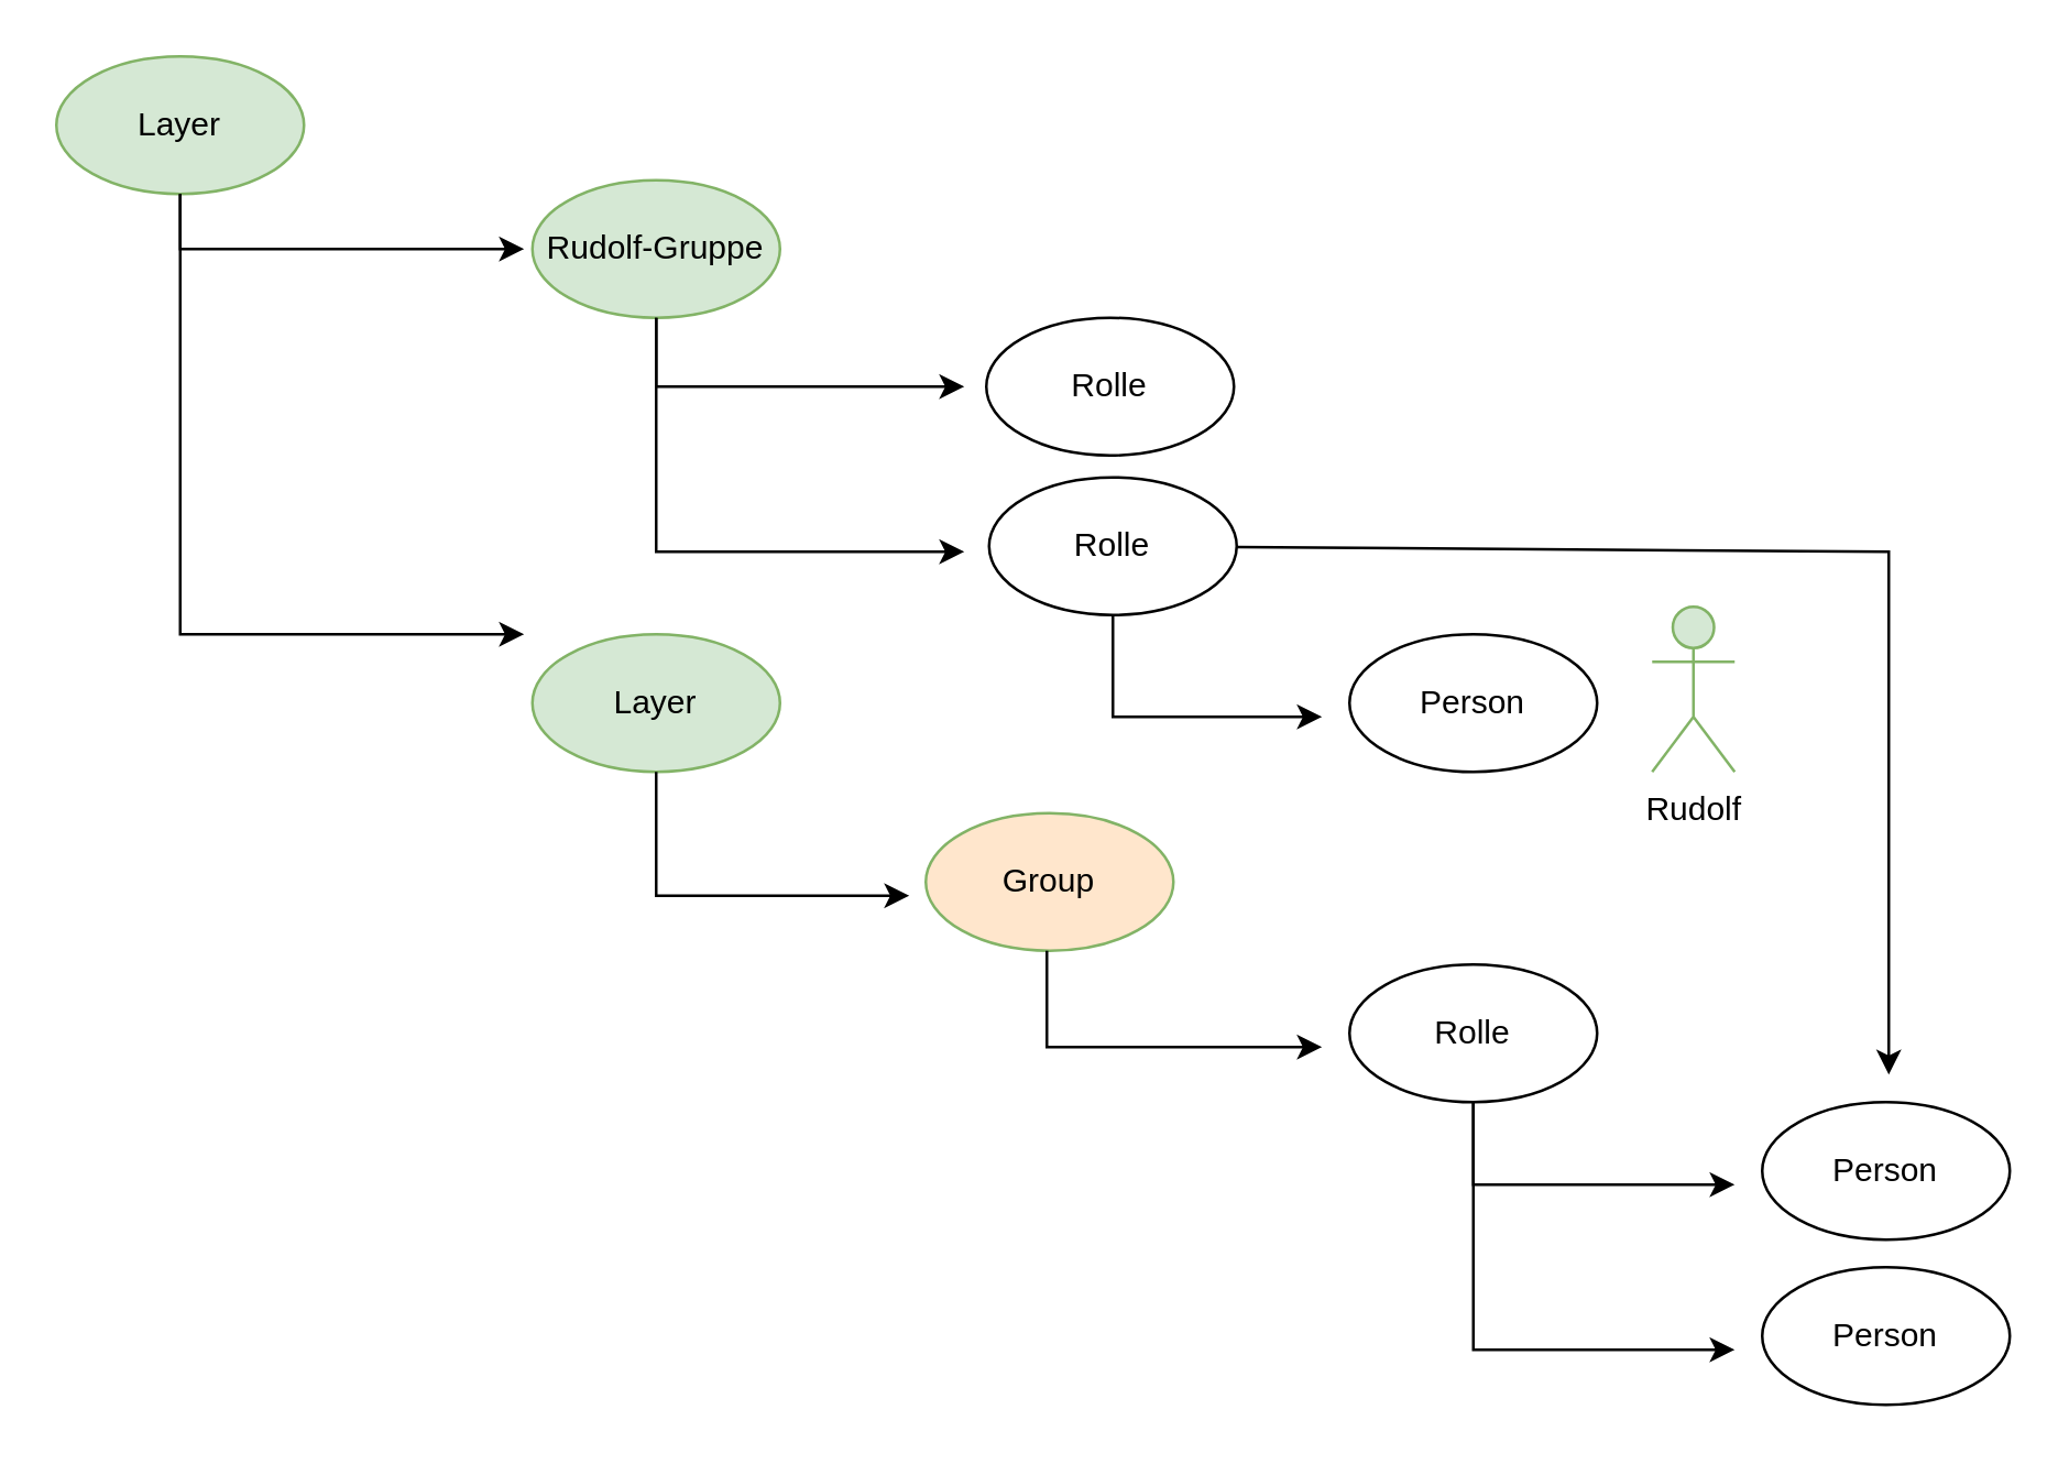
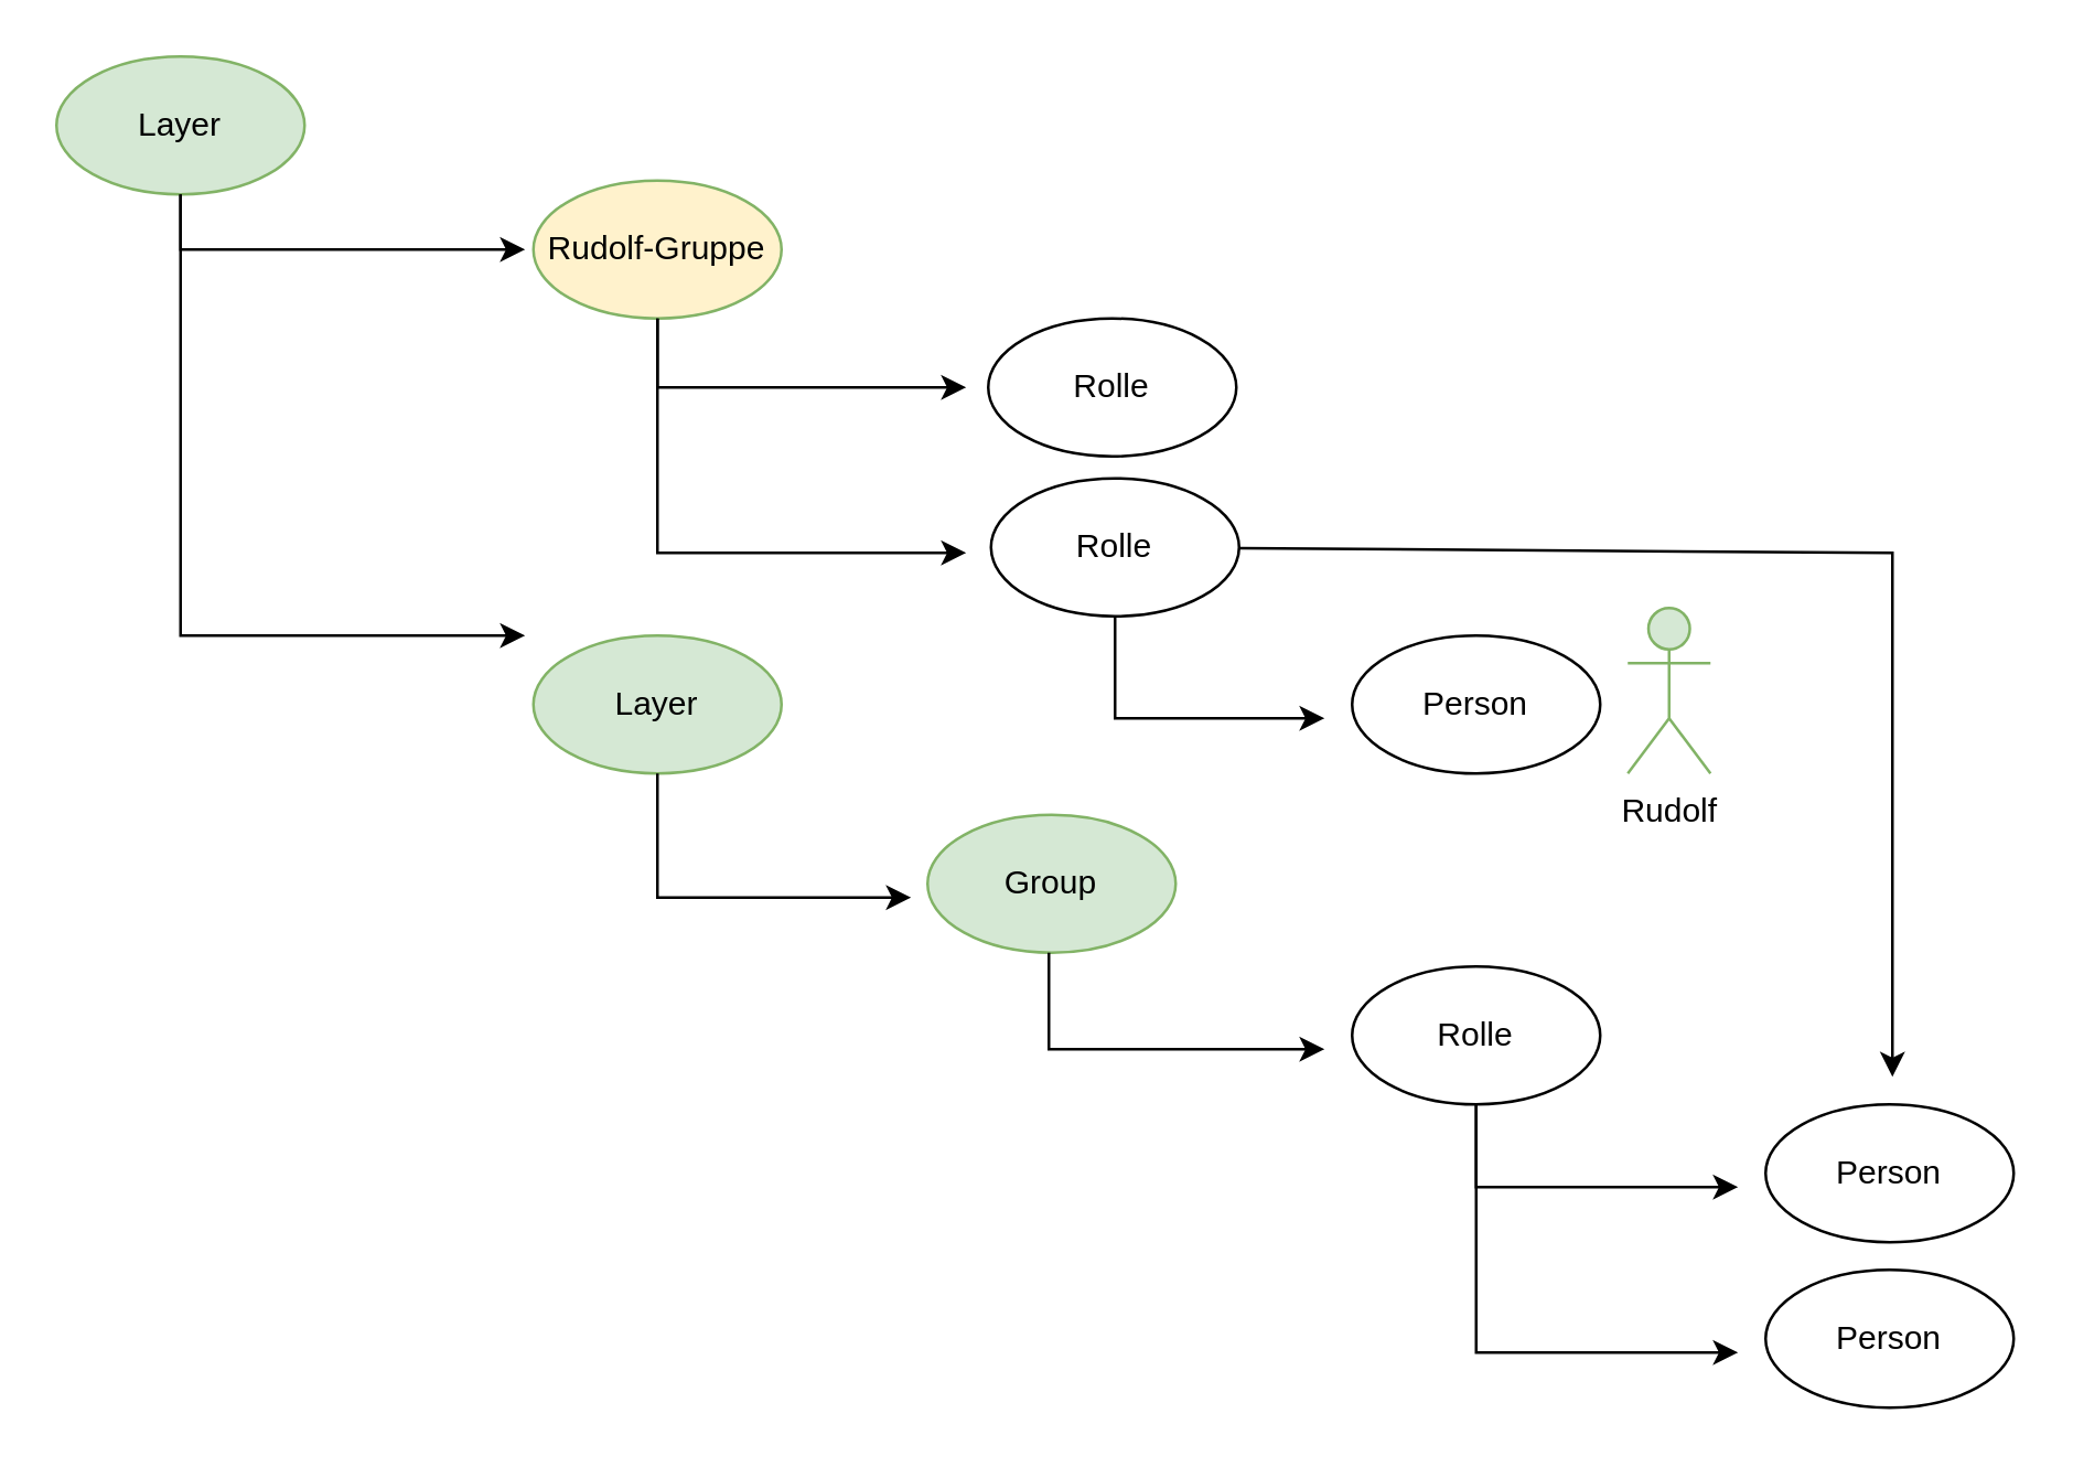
- <mxCell id="4" value="Rudolf-Gruppe" style="ellipse;whiteSpace=wrap;html=1;fillColor=#d5e8d4;strokeColor=#82b366;" vertex="1" parent="1"><mxGeometry x="193" y="65" width="90" height="50" as="geometry" /></mxCell>
+ <mxCell id="4" value="Rudolf-Gruppe" style="ellipse;whiteSpace=wrap;html=1;fillColor=#fff2cc;strokeColor=#82b366;" vertex="1" parent="1"><mxGeometry x="193" y="65" width="90" height="50" as="geometry" /></mxCell>
- <mxCell id="22" value="Rudolf" style="shape=umlActor;verticalLabelPosition=bottom;verticalAlign=top;html=1;outlineConnect=0;fillColor=#d5e8d4;strokeColor=#82b366;" vertex="1" parent="1"><mxGeometry x="600" y="220" width="30" height="60" as="geometry" /></mxCell>
+ <mxCell id="22" value="Rudolf" style="shape=umlActor;verticalLabelPosition=bottom;verticalAlign=top;html=1;outlineConnect=0;fillColor=#d5e8d4;strokeColor=#82b366;" vertex="1" parent="1"><mxGeometry x="590" y="220" width="30" height="60" as="geometry" /></mxCell>
- <mxCell id="7" value="Group" style="ellipse;whiteSpace=wrap;html=1;fillColor=#ffe6cc;strokeColor=#82b366;" vertex="1" parent="1"><mxGeometry x="336" y="295" width="90" height="50" as="geometry" /></mxCell>
+ <mxCell id="7" value="Group" style="ellipse;whiteSpace=wrap;html=1;fillColor=#d5e8d4;strokeColor=#82b366;" vertex="1" parent="1"><mxGeometry x="336" y="295" width="90" height="50" as="geometry" /></mxCell>
